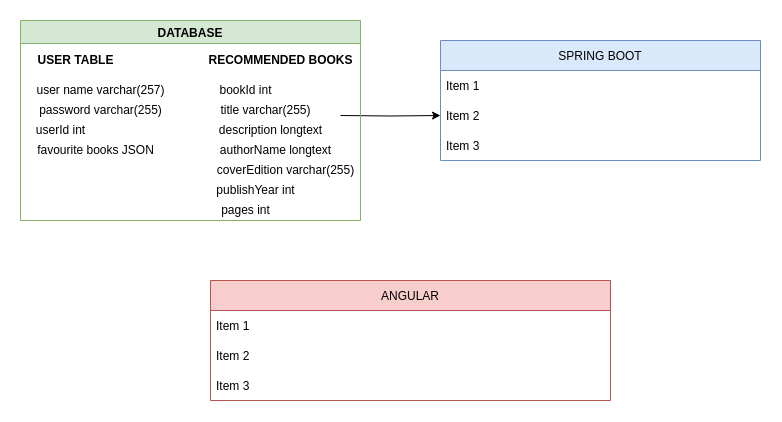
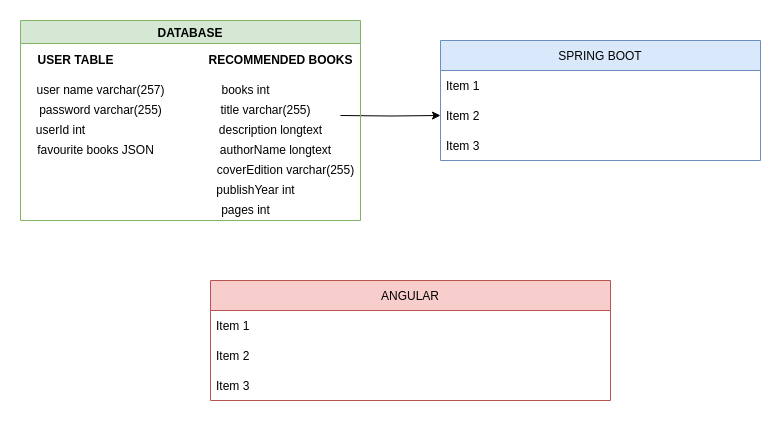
- <mxCell id="20" value="bookId int" style="text;html=1;align=center;verticalAlign=middle;resizable=0;points=[];autosize=1;strokeColor=none;fillColor=none;" vertex="1" parent="11"><mxGeometry x="190" y="60" width="70" height="20" as="geometry" /></mxCell>
+ <mxCell id="20" value="books int" style="text;html=1;align=center;verticalAlign=middle;resizable=0;points=[];autosize=1;strokeColor=none;fillColor=none;" vertex="1" parent="11"><mxGeometry x="190" y="60" width="70" height="20" as="geometry" /></mxCell>
